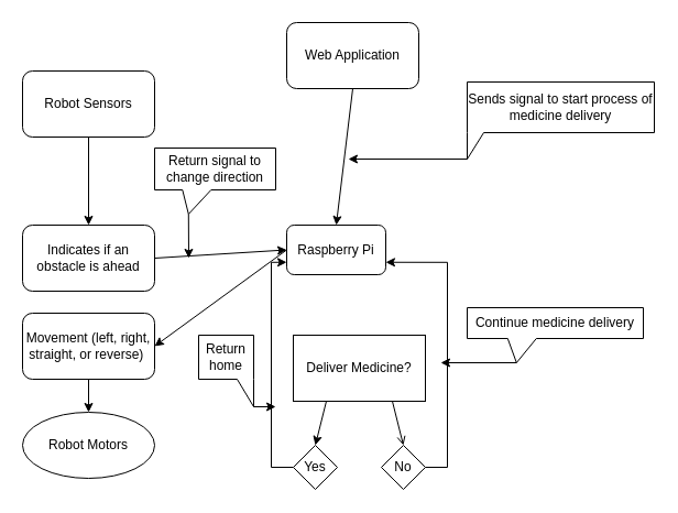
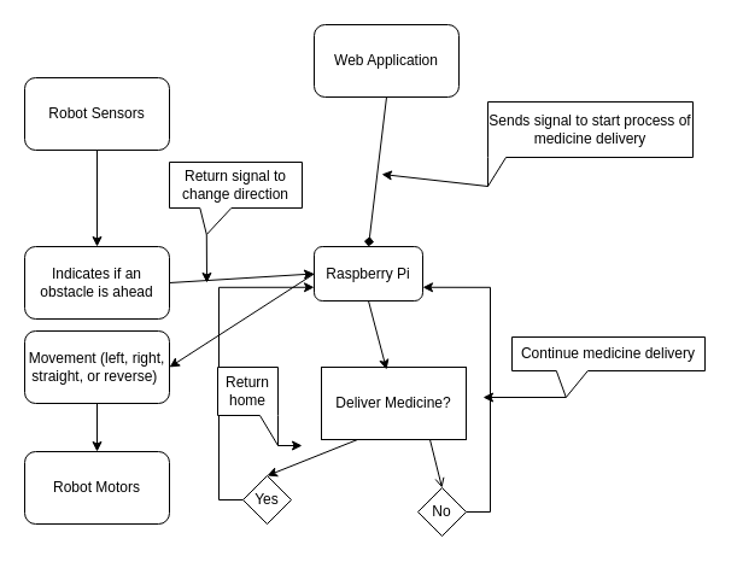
- <mxCell id="15" value="Sends signal to start process of medicine delivery" style="shape=callout;whiteSpace=wrap;html=1;perimeter=calloutPerimeter;size=24;position=0;base=15;position2=0;" vertex="1" parent="1"><mxGeometry x="424" y="74" width="170" height="70" as="geometry" /></mxCell>
+ <mxCell id="15" value="Sends signal to start process of medicine delivery" style="shape=callout;whiteSpace=wrap;html=1;perimeter=calloutPerimeter;size=24;position=0;base=15;position2=0;" vertex="1" parent="1"><mxGeometry x="404" y="84" width="170" height="70" as="geometry" /></mxCell>
- <mxCell id="7" value="" style="endArrow=classic;html=1;exitX=0.5;exitY=1;exitDx=0;exitDy=0;entryX=0.5;entryY=0;entryDx=0;entryDy=0;" edge="1" parent="1" source="2" target="3"><mxGeometry width="50" height="50" relative="1" as="geometry"><mxPoint x="166" y="434" as="sourcePoint" /><mxPoint x="216" y="384" as="targetPoint" /></mxGeometry></mxCell>
+ <mxCell id="7" value="" style="endArrow=diamond;html=1;exitX=0.5;exitY=1;exitDx=0;exitDy=0;entryX=0.5;entryY=0;entryDx=0;entryDy=0;" edge="1" parent="1" source="2" target="3"><mxGeometry width="50" height="50" relative="1" as="geometry"><mxPoint x="166" y="434" as="sourcePoint" /><mxPoint x="216" y="384" as="targetPoint" /></mxGeometry></mxCell>
+ <mxCell id="14" value="" style="endArrow=classic;html=1;exitX=0.5;exitY=1;exitDx=0;exitDy=0;entryX=0.45;entryY=0.033;entryDx=0;entryDy=0;entryPerimeter=0;" edge="1" parent="1" source="3" target="6"><mxGeometry width="50" height="50" relative="1" as="geometry"><mxPoint x="96" y="504" as="sourcePoint" /><mxPoint x="146" y="454" as="targetPoint" /></mxGeometry></mxCell>
- <mxCell id="8" value="Movement (left, right, straight, or reverse)&amp;nbsp;" style="rounded=1;whiteSpace=wrap;html=1;" vertex="1" parent="1"><mxGeometry x="20" y="284" width="120" height="60" as="geometry" /></mxCell>
+ <mxCell id="8" value="Movement (left, right, straight, or reverse)&amp;nbsp;" style="rounded=1;whiteSpace=wrap;html=1;" vertex="1" parent="1"><mxGeometry x="20" y="274" width="120" height="60" as="geometry" /></mxCell>
- <mxCell id="5" value="Robot Motors" style="ellipse;whiteSpace=wrap;html=1;" vertex="1" parent="1"><mxGeometry x="20" y="374" width="120" height="60" as="geometry" /></mxCell>
+ <mxCell id="5" value="Robot Motors" style="rounded=1;whiteSpace=wrap;html=1;" vertex="1" parent="1"><mxGeometry x="20" y="374" width="120" height="60" as="geometry" /></mxCell>
- <mxCell id="20" value="Yes" style="rhombus;whiteSpace=wrap;html=1;" vertex="1" parent="1"><mxGeometry x="266" y="404" width="40" height="40" as="geometry" /></mxCell>
+ <mxCell id="20" value="Yes" style="rhombus;whiteSpace=wrap;html=1;" vertex="1" parent="1"><mxGeometry x="201" y="394" width="40" height="40" as="geometry" /></mxCell>
